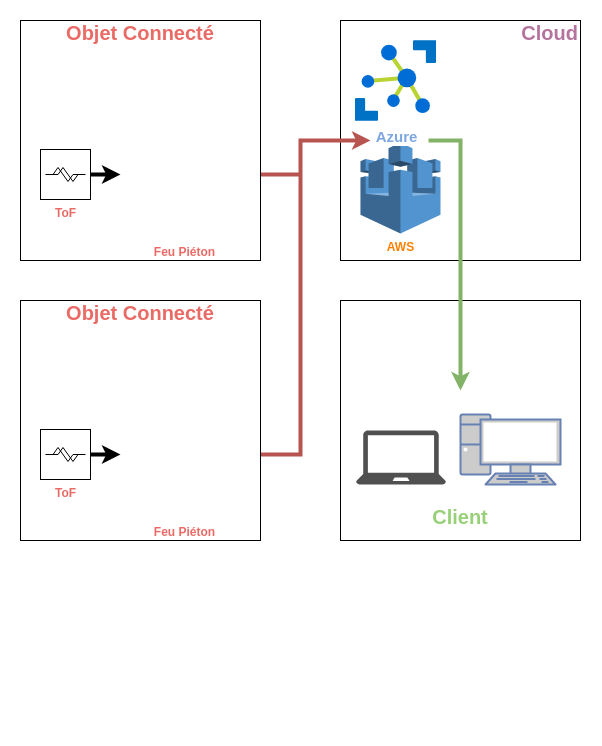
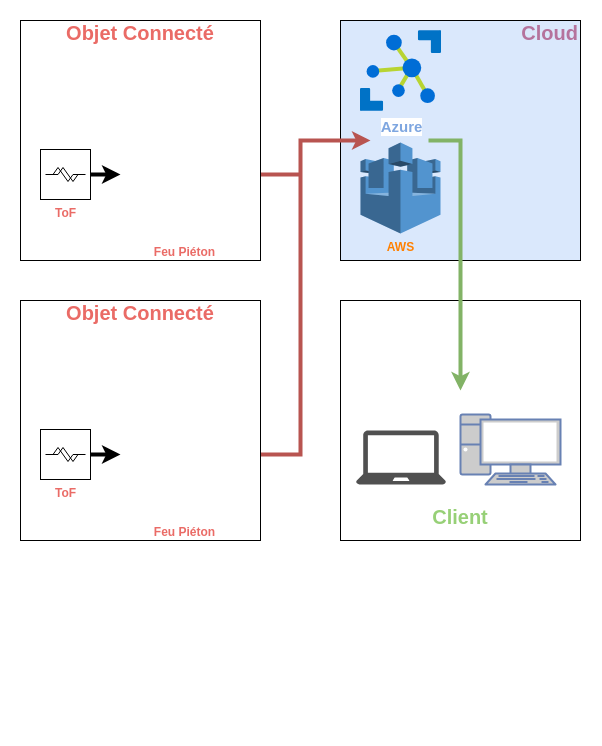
- <mxCell id="15" value="&lt;font style=&quot;font-size: 15px&quot; color=&quot;#7ea6e0&quot;&gt;&lt;b&gt;Azure&lt;br&gt;&lt;/b&gt;&lt;/font&gt;" style="aspect=fixed;html=1;points=[];align=center;image;fontSize=12;image=img/lib/mscae/Azure_IoT_Hub.svg;" vertex="1" parent="12"><mxGeometry x="15" y="20" width="81" height="81" as="geometry" /></mxCell>
+ <mxCell id="15" value="&lt;font style=&quot;font-size: 15px&quot; color=&quot;#7ea6e0&quot;&gt;&lt;b&gt;Azure&lt;br&gt;&lt;/b&gt;&lt;/font&gt;" style="aspect=fixed;html=1;points=[];align=center;image;fontSize=12;image=img/lib/mscae/Azure_IoT_Hub.svg;" vertex="1" parent="12"><mxGeometry x="20" y="10" width="81" height="81" as="geometry" /></mxCell>
- <mxCell id="13" value="&lt;div style=&quot;font-size: 20px&quot;&gt;&lt;b style=&quot;color: rgb(181 , 115 , 157)&quot;&gt;Cloud&lt;/b&gt;&lt;br&gt;&lt;/div&gt;&lt;div style=&quot;font-size: 20px&quot;&gt;&lt;b style=&quot;color: rgb(181 , 115 , 157)&quot;&gt;&lt;br&gt;&lt;/b&gt;&lt;/div&gt;&lt;div style=&quot;font-size: 20px&quot;&gt;&lt;b style=&quot;color: rgb(181 , 115 , 157)&quot;&gt;&lt;br&gt;&lt;/b&gt;&lt;/div&gt;&lt;div style=&quot;font-size: 20px&quot;&gt;&lt;b style=&quot;color: rgb(181 , 115 , 157)&quot;&gt;&lt;br&gt;&lt;/b&gt;&lt;/div&gt;&lt;div style=&quot;font-size: 20px&quot;&gt;&lt;b style=&quot;color: rgb(181 , 115 , 157)&quot;&gt;&lt;br&gt;&lt;/b&gt;&lt;/div&gt;&lt;div style=&quot;font-size: 20px&quot;&gt;&lt;b style=&quot;color: rgb(181 , 115 , 157)&quot;&gt;&lt;br&gt;&lt;/b&gt;&lt;/div&gt;&lt;div style=&quot;font-size: 20px&quot;&gt;&lt;b style=&quot;color: rgb(181 , 115 , 157)&quot;&gt;&lt;br&gt;&lt;/b&gt;&lt;/div&gt;&lt;div style=&quot;font-size: 20px&quot;&gt;&lt;b style=&quot;color: rgb(181 , 115 , 157)&quot;&gt;&lt;br&gt;&lt;/b&gt;&lt;/div&gt;&lt;div style=&quot;font-size: 20px&quot;&gt;&lt;br&gt;&lt;/div&gt;&lt;div style=&quot;font-size: 20px&quot;&gt;&lt;br&gt;&lt;/div&gt;" style="whiteSpace=wrap;html=1;aspect=fixed;align=right;" vertex="1" parent="12"><mxGeometry width="240" height="240" as="geometry" /></mxCell>
+ <mxCell id="13" value="&lt;div style=&quot;font-size: 20px&quot;&gt;&lt;b style=&quot;color: rgb(181 , 115 , 157)&quot;&gt;Cloud&lt;/b&gt;&lt;br&gt;&lt;/div&gt;&lt;div style=&quot;font-size: 20px&quot;&gt;&lt;b style=&quot;color: rgb(181 , 115 , 157)&quot;&gt;&lt;br&gt;&lt;/b&gt;&lt;/div&gt;&lt;div style=&quot;font-size: 20px&quot;&gt;&lt;b style=&quot;color: rgb(181 , 115 , 157)&quot;&gt;&lt;br&gt;&lt;/b&gt;&lt;/div&gt;&lt;div style=&quot;font-size: 20px&quot;&gt;&lt;b style=&quot;color: rgb(181 , 115 , 157)&quot;&gt;&lt;br&gt;&lt;/b&gt;&lt;/div&gt;&lt;div style=&quot;font-size: 20px&quot;&gt;&lt;b style=&quot;color: rgb(181 , 115 , 157)&quot;&gt;&lt;br&gt;&lt;/b&gt;&lt;/div&gt;&lt;div style=&quot;font-size: 20px&quot;&gt;&lt;b style=&quot;color: rgb(181 , 115 , 157)&quot;&gt;&lt;br&gt;&lt;/b&gt;&lt;/div&gt;&lt;div style=&quot;font-size: 20px&quot;&gt;&lt;b style=&quot;color: rgb(181 , 115 , 157)&quot;&gt;&lt;br&gt;&lt;/b&gt;&lt;/div&gt;&lt;div style=&quot;font-size: 20px&quot;&gt;&lt;b style=&quot;color: rgb(181 , 115 , 157)&quot;&gt;&lt;br&gt;&lt;/b&gt;&lt;/div&gt;&lt;div style=&quot;font-size: 20px&quot;&gt;&lt;br&gt;&lt;/div&gt;&lt;div style=&quot;font-size: 20px&quot;&gt;&lt;br&gt;&lt;/div&gt;" style="whiteSpace=wrap;html=1;aspect=fixed;align=right;fillColor=#dae8fc;" vertex="1" parent="12"><mxGeometry width="240" height="240" as="geometry" /></mxCell>
